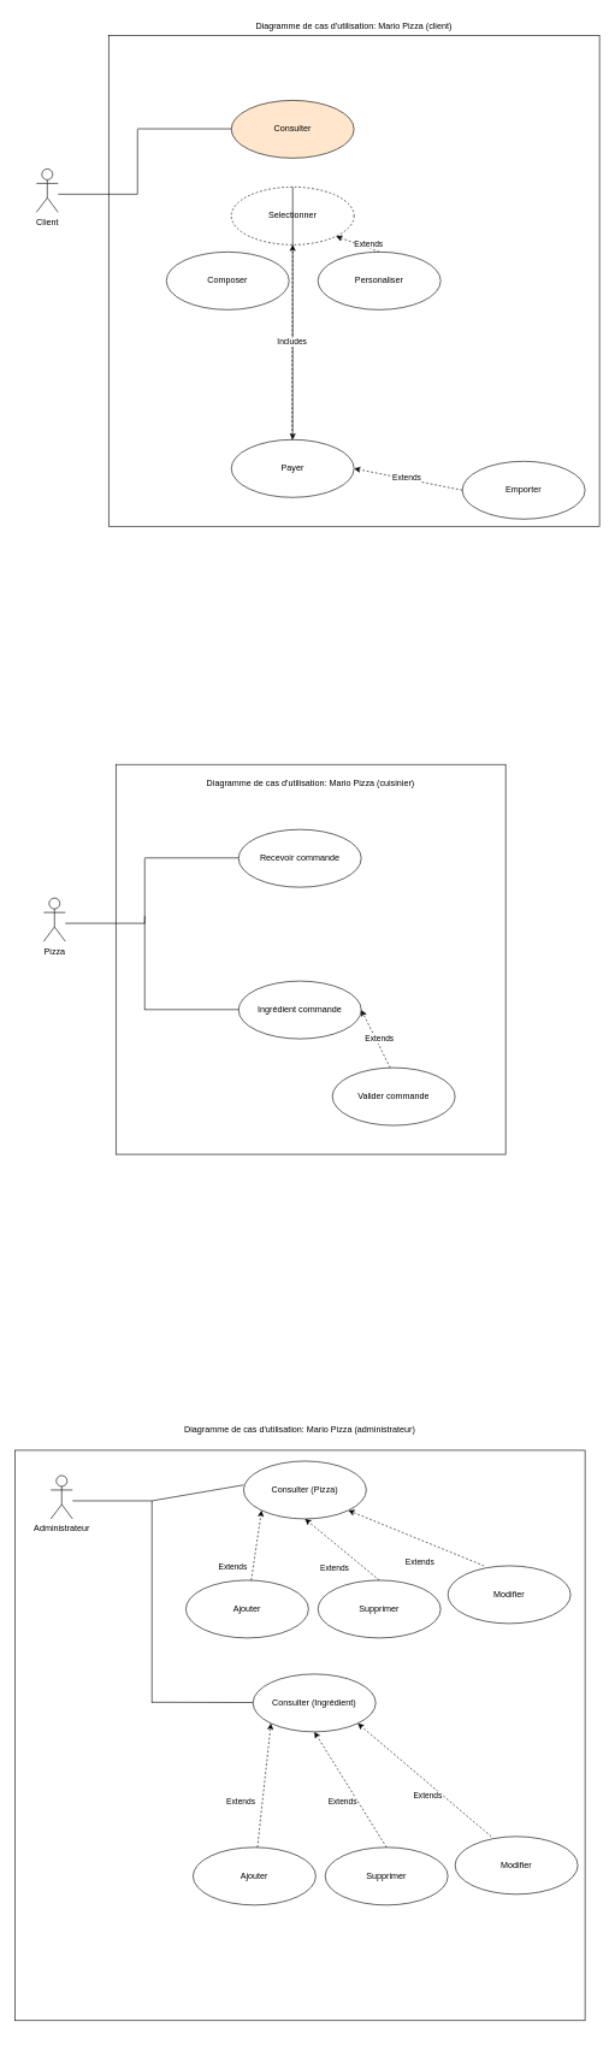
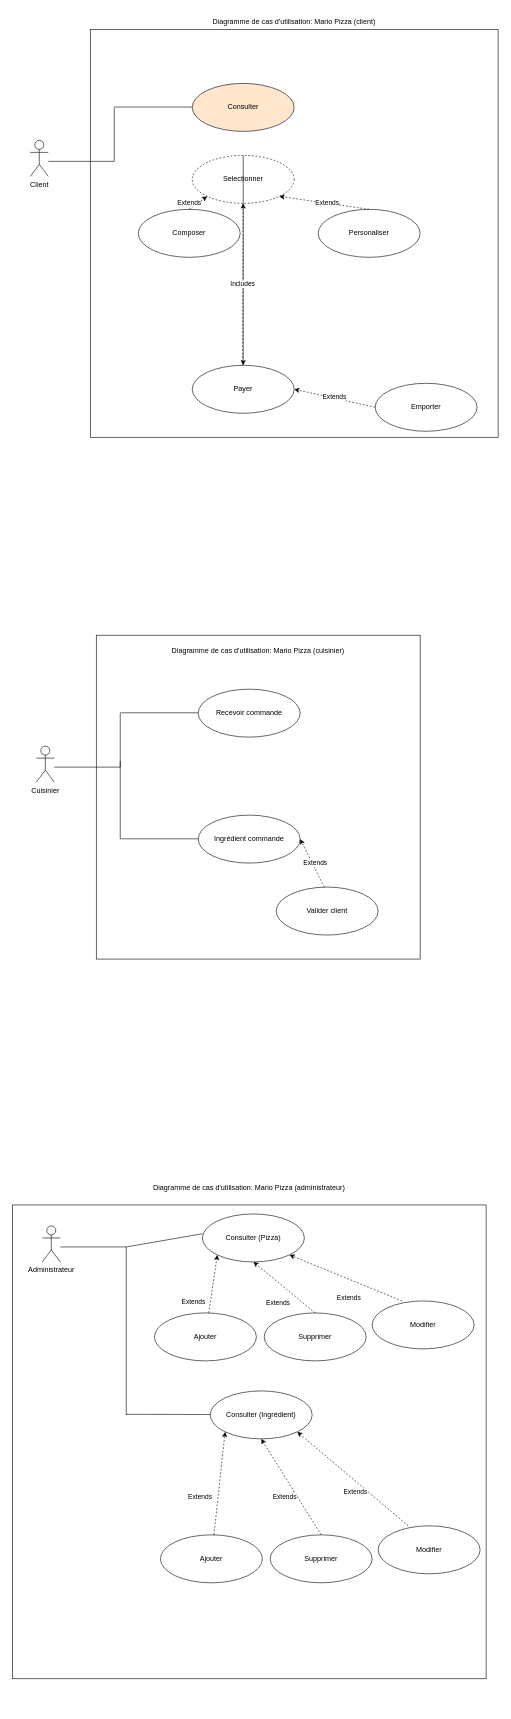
+ <mxCell id="35" value="" style="endArrow=classic;html=1;entryX=0;entryY=1;entryDx=0;entryDy=0;dashed=1;exitX=0.5;exitY=0;exitDx=0;exitDy=0;" parent="1" source="33" target="27" edge="1"><mxGeometry width="50" height="50" relative="1" as="geometry"><mxPoint x="319.997" y="472.859" as="sourcePoint" /><mxPoint x="408.99" y="310.003" as="targetPoint" /></mxGeometry></mxCell>
+ <mxCell id="36" value="Extends" style="edgeLabel;html=1;align=center;verticalAlign=middle;resizable=0;points=[];" parent="35" vertex="1" connectable="0"><mxGeometry x="0.242" y="4" relative="1" as="geometry"><mxPoint x="-17" y="6" as="offset" /></mxGeometry></mxCell>
- <mxCell id="34" value="Personaliser" style="ellipse;whiteSpace=wrap;html=1;" parent="1" vertex="1"><mxGeometry x="440" y="320" width="170" height="80" as="geometry" /></mxCell>
+ <mxCell id="34" value="Personaliser" style="ellipse;whiteSpace=wrap;html=1;" parent="1" vertex="1"><mxGeometry x="530" y="320" width="170" height="80" as="geometry" /></mxCell>
- <mxCell id="39" value="Emporter" style="ellipse;whiteSpace=wrap;html=1;" parent="1" vertex="1"><mxGeometry x="640" y="610" width="170" height="80" as="geometry" /></mxCell>
+ <mxCell id="39" value="Emporter" style="ellipse;whiteSpace=wrap;html=1;" parent="1" vertex="1"><mxGeometry x="625" y="610" width="170" height="80" as="geometry" /></mxCell>
- <mxCell id="17" value="Pizza" style="shape=umlActor;verticalLabelPosition=bottom;verticalAlign=top;html=1;outlineConnect=0;" parent="1" vertex="1"><mxGeometry x="60" y="1215" width="30" height="60" as="geometry" /></mxCell>
+ <mxCell id="17" value="Cuisinier" style="shape=umlActor;verticalLabelPosition=bottom;verticalAlign=top;html=1;outlineConnect=0;" parent="1" vertex="1"><mxGeometry x="60" y="1215" width="30" height="60" as="geometry" /></mxCell>
- <mxCell id="46" value="Valider commande" style="ellipse;whiteSpace=wrap;html=1;" parent="1" vertex="1"><mxGeometry x="460" y="1450" width="170" height="80" as="geometry" /></mxCell>
+ <mxCell id="46" value="Valider client" style="ellipse;whiteSpace=wrap;html=1;" parent="1" vertex="1"><mxGeometry x="460" y="1450" width="170" height="80" as="geometry" /></mxCell>
